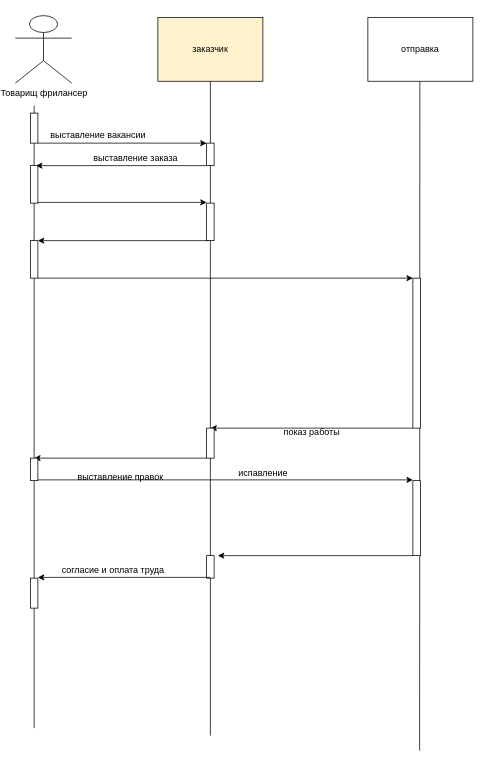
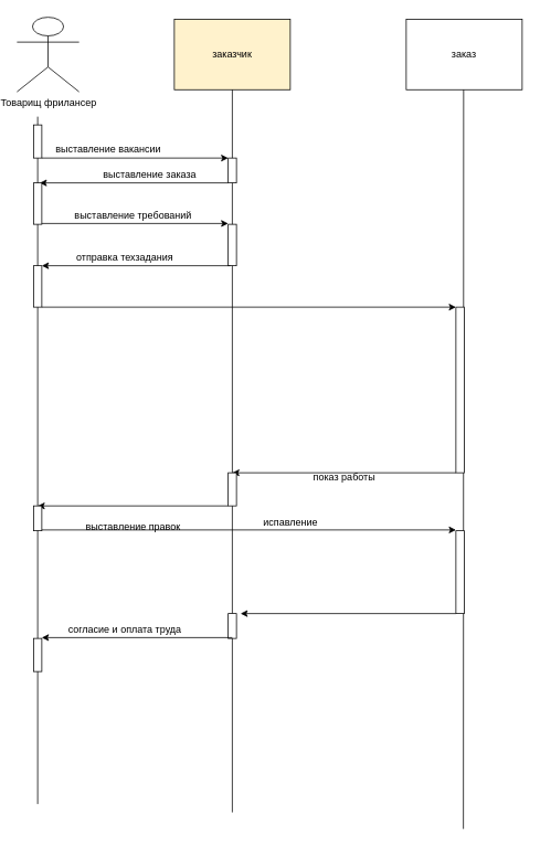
- <mxCell id="4" value="отправка" style="rounded=0;whiteSpace=wrap;html=1;" vertex="1" parent="1"><mxGeometry x="490" y="22.5" width="140" height="85" as="geometry" /></mxCell>
+ <mxCell id="4" value="заказ" style="rounded=0;whiteSpace=wrap;html=1;" vertex="1" parent="1"><mxGeometry x="490" y="22.5" width="140" height="85" as="geometry" /></mxCell>
+ <mxCell id="16" value="выставление требований" style="text;html=1;align=center;verticalAlign=middle;resizable=0;points=[];autosize=1;strokeColor=none;fillColor=none;" vertex="1" parent="1"><mxGeometry x="65" y="250" width="190" height="20" as="geometry" /></mxCell>
+ <mxCell id="20" value="отправка техзадания" style="text;html=1;align=center;verticalAlign=middle;resizable=0;points=[];autosize=1;strokeColor=none;fillColor=none;" vertex="1" parent="1"><mxGeometry x="70" y="300" width="160" height="20" as="geometry" /></mxCell>
